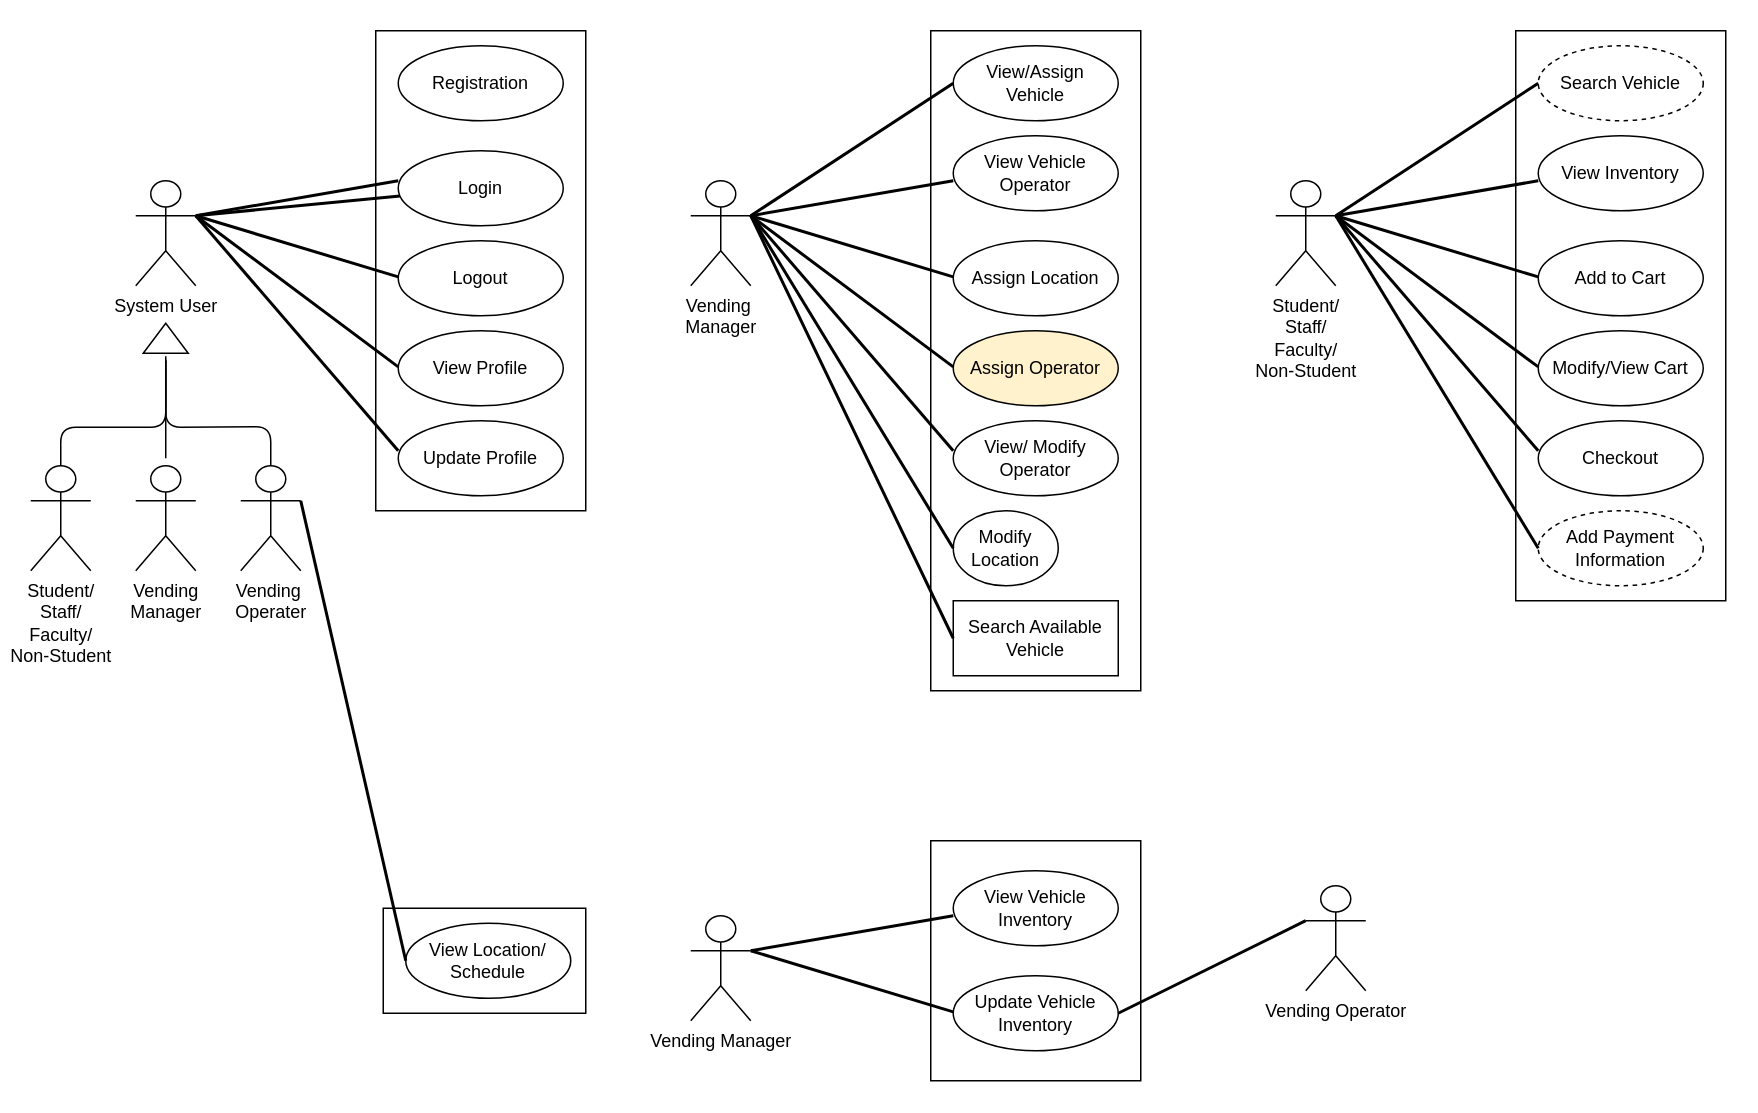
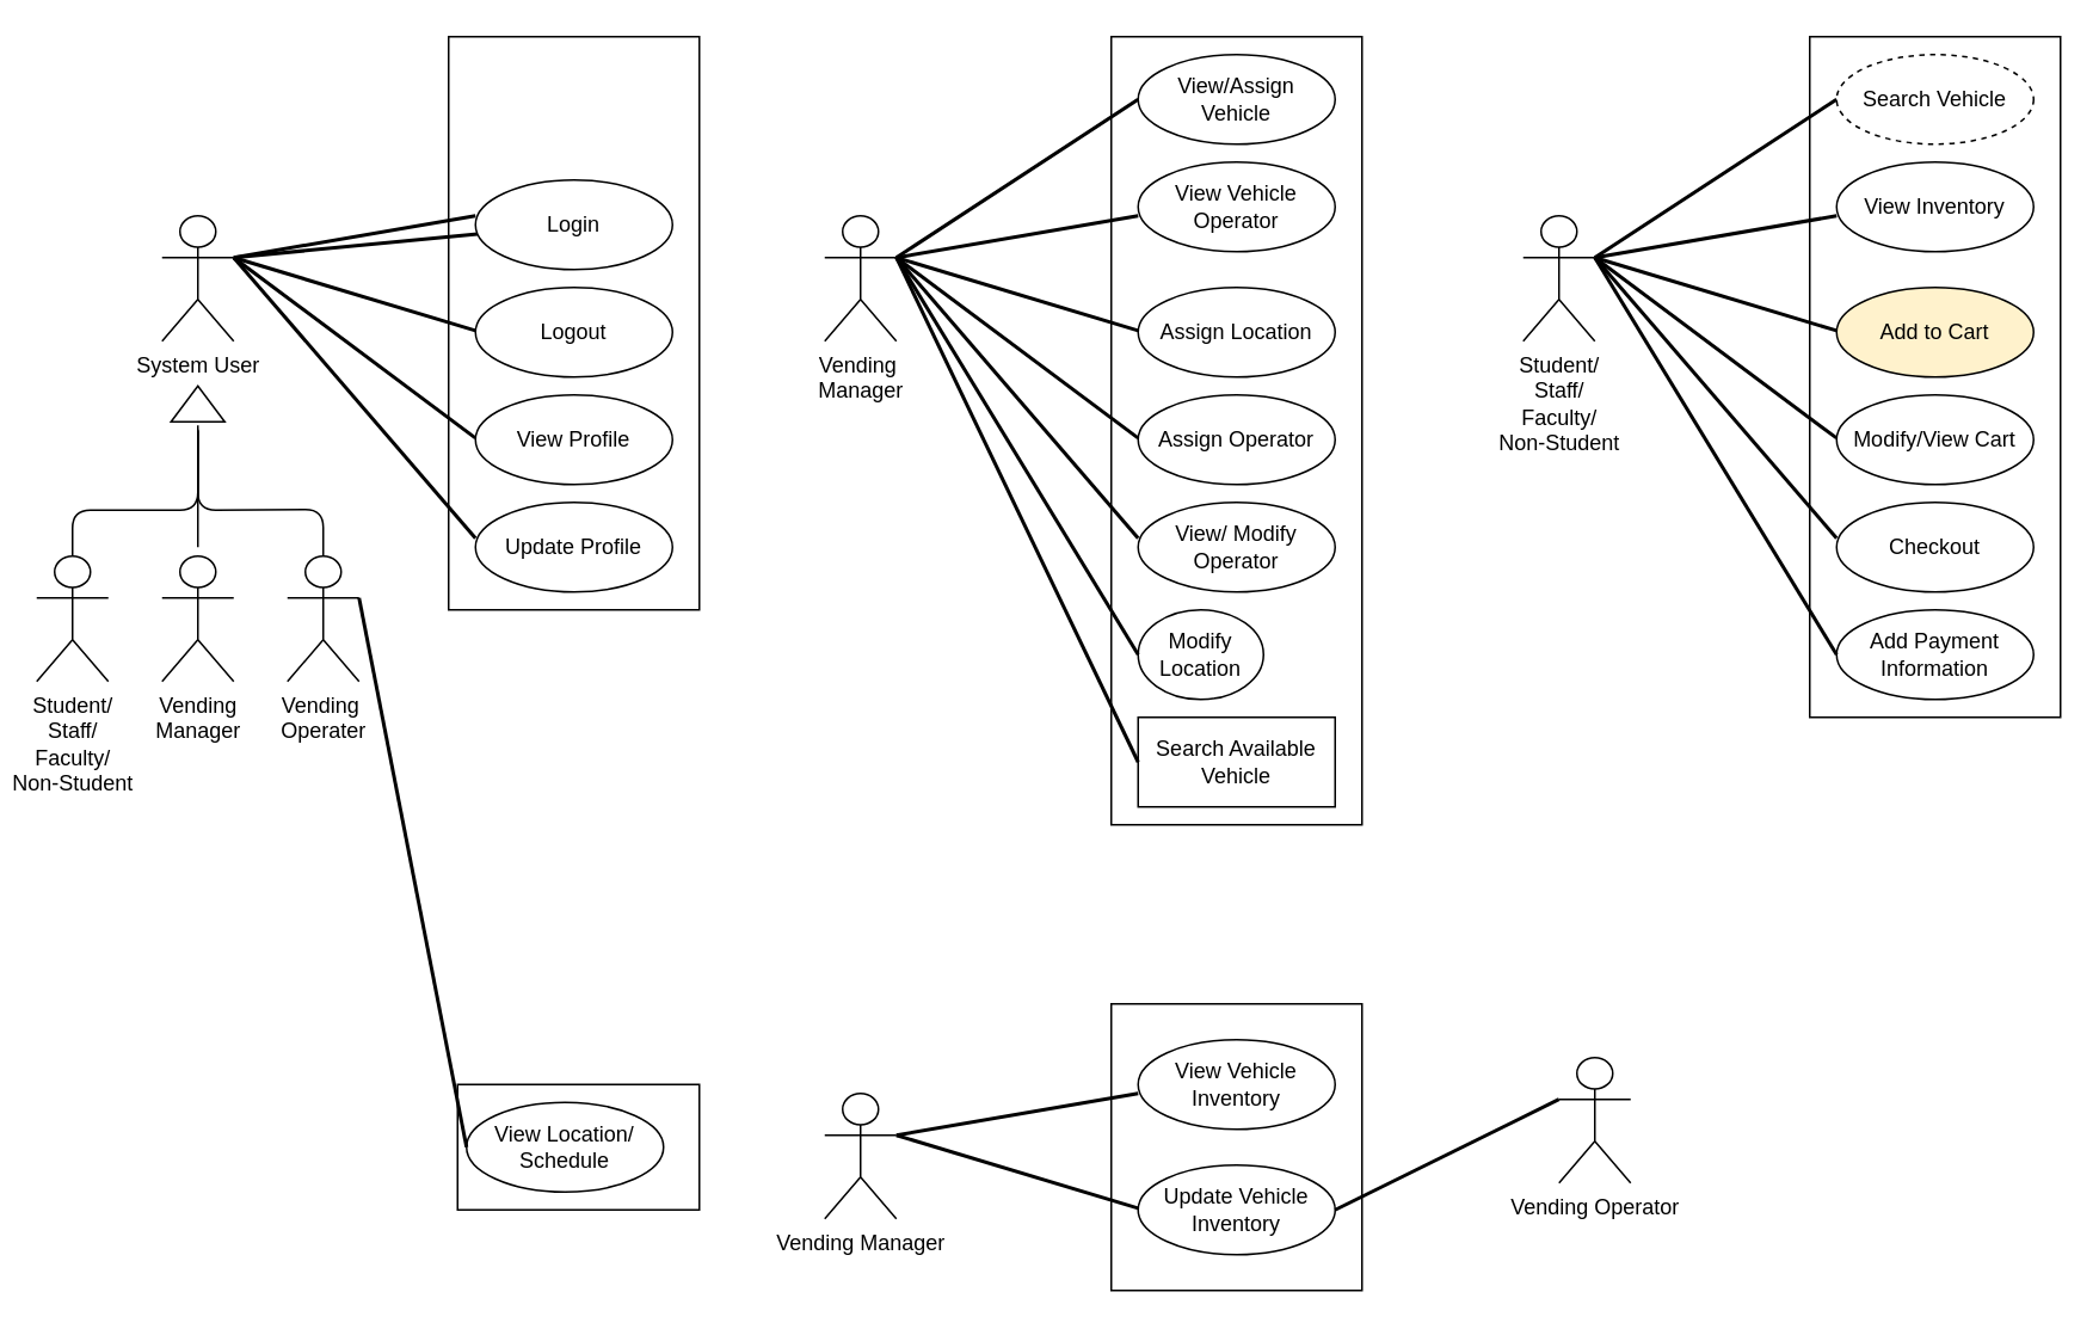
- <mxCell id="3" value="Registration" style="ellipse;whiteSpace=wrap;html=1;" vertex="1" parent="1"><mxGeometry x="265" y="30" width="110" height="50" as="geometry" /></mxCell>
- <mxCell id="38" value="Add to Cart" style="ellipse;whiteSpace=wrap;html=1;" vertex="1" parent="1"><mxGeometry x="1025" y="160" width="110" height="50" as="geometry" /></mxCell>
+ <mxCell id="38" value="Add to Cart" style="ellipse;whiteSpace=wrap;html=1;fillColor=#fff2cc;" vertex="1" parent="1"><mxGeometry x="1025" y="160" width="110" height="50" as="geometry" /></mxCell>
- <mxCell id="25" value="Assign Operator" style="ellipse;whiteSpace=wrap;html=1;fillColor=#fff2cc;" vertex="1" parent="1"><mxGeometry x="635" y="220" width="110" height="50" as="geometry" /></mxCell>
+ <mxCell id="25" value="Assign Operator" style="ellipse;whiteSpace=wrap;html=1;" vertex="1" parent="1"><mxGeometry x="635" y="220" width="110" height="50" as="geometry" /></mxCell>
- <mxCell id="46" value="Add Payment Information" style="ellipse;whiteSpace=wrap;html=1;dashed=1;" vertex="1" parent="1"><mxGeometry x="1025" y="340" width="110" height="50" as="geometry" /></mxCell>
+ <mxCell id="46" value="Add Payment Information" style="ellipse;whiteSpace=wrap;html=1;" vertex="1" parent="1"><mxGeometry x="1025" y="340" width="110" height="50" as="geometry" /></mxCell>
- <mxCell id="60" value="View Location/ Schedule" style="ellipse;whiteSpace=wrap;html=1;" vertex="1" parent="1"><mxGeometry x="270" y="615" width="110" height="50" as="geometry" /></mxCell>
+ <mxCell id="60" value="View Location/ Schedule" style="ellipse;whiteSpace=wrap;html=1;" vertex="1" parent="1"><mxGeometry x="260" y="615" width="110" height="50" as="geometry" /></mxCell>
